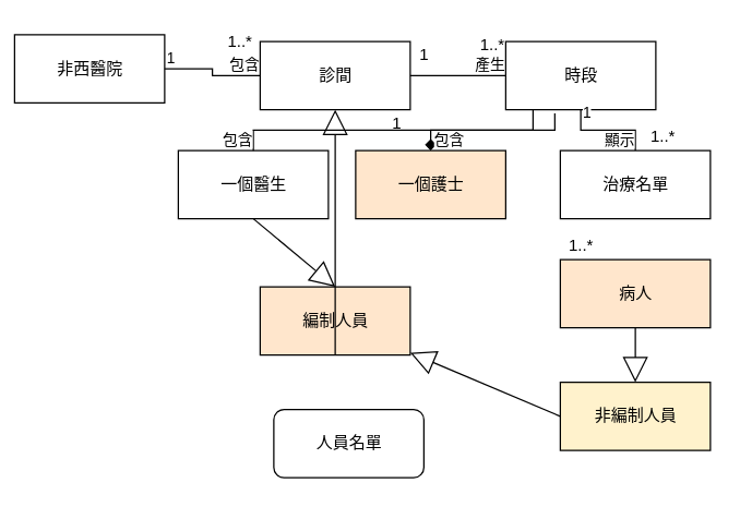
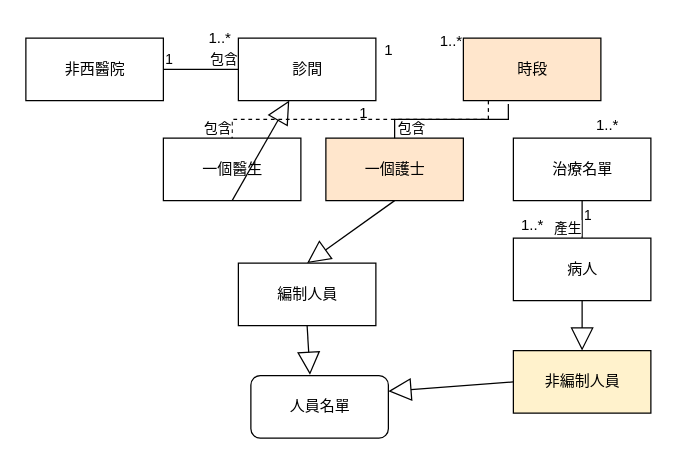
- <mxCell id="2" value="&lt;font style=&quot;vertical-align: inherit&quot;&gt;&lt;font style=&quot;vertical-align: inherit&quot;&gt;非西醫院&lt;/font&gt;&lt;/font&gt;" style="html=1;" vertex="1" parent="1"><mxGeometry x="10" y="25" width="110" height="50" as="geometry" /></mxCell>
+ <mxCell id="2" value="&lt;font style=&quot;vertical-align: inherit&quot;&gt;&lt;font style=&quot;vertical-align: inherit&quot;&gt;非西醫院&lt;/font&gt;&lt;/font&gt;" style="html=1;" vertex="1" parent="1"><mxGeometry x="20" y="30" width="110" height="50" as="geometry" /></mxCell>
- <mxCell id="13" value="" style="endArrow=none;html=1;edgeStyle=orthogonalEdgeStyle;rounded=0;exitX=1;exitY=0.5;exitDx=0;exitDy=0;" edge="1" parent="1" source="6" target="15"><mxGeometry relative="1" as="geometry"><mxPoint x="330" y="60" as="sourcePoint" /><mxPoint x="490" y="60" as="targetPoint" /></mxGeometry></mxCell>
- <mxCell id="14" value="&lt;font style=&quot;vertical-align: inherit&quot;&gt;&lt;font style=&quot;vertical-align: inherit&quot;&gt;產生&lt;/font&gt;&lt;/font&gt;" style="edgeLabel;resizable=0;html=1;align=right;verticalAlign=bottom;" connectable="0" vertex="1" parent="13"><mxGeometry x="1" relative="1" as="geometry" /></mxCell>
- <mxCell id="15" value="&lt;font style=&quot;vertical-align: inherit&quot;&gt;&lt;font style=&quot;vertical-align: inherit&quot;&gt;時段&lt;/font&gt;&lt;/font&gt;" style="html=1;" vertex="1" parent="1"><mxGeometry x="370" y="30" width="110" height="50" as="geometry" /></mxCell>
+ <mxCell id="15" value="&lt;font style=&quot;vertical-align: inherit&quot;&gt;&lt;font style=&quot;vertical-align: inherit&quot;&gt;時段&lt;/font&gt;&lt;/font&gt;" style="html=1;fillColor=#ffe6cc;" vertex="1" parent="1"><mxGeometry x="370" y="30" width="110" height="50" as="geometry" /></mxCell>
- <mxCell id="9" value="" style="endArrow=none;html=1;edgeStyle=orthogonalEdgeStyle;rounded=0;entryX=0.5;entryY=0;entryDx=0;entryDy=0;exitX=0.182;exitY=1;exitDx=0;exitDy=0;exitPerimeter=0;" edge="1" parent="1" source="15" target="8"><mxGeometry relative="1" as="geometry"><mxPoint x="410" y="80" as="sourcePoint" /><mxPoint x="420" y="110" as="targetPoint" /></mxGeometry></mxCell>
+ <mxCell id="9" value="" style="endArrow=none;html=1;edgeStyle=orthogonalEdgeStyle;rounded=0;entryX=0.5;entryY=0;entryDx=0;entryDy=0;exitX=0.182;exitY=1;exitDx=0;exitDy=0;exitPerimeter=0;dashed=1;" edge="1" parent="1" source="15" target="8"><mxGeometry relative="1" as="geometry"><mxPoint x="410" y="80" as="sourcePoint" /><mxPoint x="420" y="110" as="targetPoint" /></mxGeometry></mxCell>
- <mxCell id="18" value="" style="endArrow=none;html=1;edgeStyle=orthogonalEdgeStyle;rounded=0;exitX=0.5;exitY=1;exitDx=0;exitDy=0;" edge="1" parent="1" source="15" target="21"><mxGeometry relative="1" as="geometry"><mxPoint x="430" y="110" as="sourcePoint" /><mxPoint x="590" y="110" as="targetPoint" /></mxGeometry></mxCell>
- <mxCell id="19" value="&lt;font style=&quot;vertical-align: inherit&quot;&gt;&lt;font style=&quot;vertical-align: inherit&quot;&gt;1&lt;/font&gt;&lt;/font&gt;" style="edgeLabel;resizable=0;html=1;align=left;verticalAlign=bottom;" connectable="0" vertex="1" parent="18"><mxGeometry x="-1" relative="1" as="geometry"><mxPoint y="10" as="offset" /></mxGeometry></mxCell>
- <mxCell id="20" value="&lt;font style=&quot;vertical-align: inherit&quot;&gt;&lt;font style=&quot;vertical-align: inherit&quot;&gt;&lt;font style=&quot;vertical-align: inherit&quot;&gt;&lt;font style=&quot;vertical-align: inherit&quot;&gt;顯示&lt;/font&gt;&lt;/font&gt;&lt;/font&gt;&lt;/font&gt;" style="edgeLabel;resizable=0;html=1;align=right;verticalAlign=bottom;" connectable="0" vertex="1" parent="18"><mxGeometry x="1" relative="1" as="geometry" /></mxCell>
- <mxCell id="11" value="" style="endArrow=diamond;html=1;edgeStyle=orthogonalEdgeStyle;rounded=0;exitX=0.327;exitY=1.053;exitDx=0;exitDy=0;exitPerimeter=0;entryX=0.5;entryY=0;entryDx=0;entryDy=0;" edge="1" parent="1" source="15" target="7"><mxGeometry relative="1" as="geometry"><mxPoint x="300" y="100" as="sourcePoint" /><mxPoint x="460" y="100" as="targetPoint" /></mxGeometry></mxCell>
+ <mxCell id="11" value="" style="endArrow=none;html=1;edgeStyle=orthogonalEdgeStyle;rounded=0;exitX=0.327;exitY=1.053;exitDx=0;exitDy=0;exitPerimeter=0;entryX=0.5;entryY=0;entryDx=0;entryDy=0;" edge="1" parent="1" source="15" target="7"><mxGeometry relative="1" as="geometry"><mxPoint x="300" y="100" as="sourcePoint" /><mxPoint x="460" y="100" as="targetPoint" /></mxGeometry></mxCell>
+ <mxCell id="22" value="" style="endArrow=none;html=1;edgeStyle=orthogonalEdgeStyle;rounded=0;exitX=0.5;exitY=1;exitDx=0;exitDy=0;" edge="1" parent="1" source="21" target="25"><mxGeometry relative="1" as="geometry"><mxPoint x="385" y="190" as="sourcePoint" /><mxPoint x="465" y="200" as="targetPoint" /></mxGeometry></mxCell>
+ <mxCell id="23" value="&lt;font style=&quot;vertical-align: inherit&quot;&gt;&lt;font style=&quot;vertical-align: inherit&quot;&gt;1&lt;/font&gt;&lt;/font&gt;" style="edgeLabel;resizable=0;html=1;align=left;verticalAlign=bottom;" connectable="0" vertex="1" parent="22"><mxGeometry x="-1" relative="1" as="geometry"><mxPoint y="20" as="offset" /></mxGeometry></mxCell>
+ <mxCell id="24" value="&lt;font style=&quot;vertical-align: inherit&quot;&gt;&lt;font style=&quot;vertical-align: inherit&quot;&gt;產生&lt;/font&gt;&lt;/font&gt;" style="edgeLabel;resizable=0;html=1;align=right;verticalAlign=bottom;" connectable="0" vertex="1" parent="22"><mxGeometry x="1" relative="1" as="geometry" /></mxCell>
- <mxCell id="36" value="" style="endArrow=block;endSize=16;endFill=0;html=1;rounded=0;exitX=0.5;exitY=1;exitDx=0;exitDy=0;" edge="1" parent="1" source="30" target="6"><mxGeometry width="160" relative="1" as="geometry"><mxPoint x="260" y="210" as="sourcePoint" /><mxPoint x="420" y="210" as="targetPoint" /></mxGeometry></mxCell>
+ <mxCell id="36" value="" style="endArrow=block;endSize=16;endFill=0;html=1;rounded=0;entryX=0.43;entryY=-0.013;entryDx=0;entryDy=0;exitX=0.5;exitY=1;exitDx=0;exitDy=0;entryPerimeter=0;" edge="1" parent="1" source="30" target="35"><mxGeometry width="160" relative="1" as="geometry"><mxPoint x="260" y="210" as="sourcePoint" /><mxPoint x="420" y="210" as="targetPoint" /></mxGeometry></mxCell>
- <mxCell id="32" value="" style="endArrow=block;endSize=16;endFill=0;html=1;rounded=0;exitX=0.5;exitY=1;exitDx=0;exitDy=0;entryX=0.5;entryY=0;entryDx=0;entryDy=0;" edge="1" parent="1" source="8" target="30"><mxGeometry width="160" relative="1" as="geometry"><mxPoint x="260" y="210" as="sourcePoint" /><mxPoint x="420" y="210" as="targetPoint" /></mxGeometry></mxCell>
+ <mxCell id="32" value="" style="endArrow=block;endSize=16;endFill=0;html=1;rounded=0;exitX=0.5;exitY=1;exitDx=0;exitDy=0;" edge="1" parent="1" source="8" target="6"><mxGeometry width="160" relative="1" as="geometry"><mxPoint x="260" y="210" as="sourcePoint" /><mxPoint x="420" y="210" as="targetPoint" /></mxGeometry></mxCell>
+ <mxCell id="33" value="" style="endArrow=block;endSize=16;endFill=0;html=1;rounded=0;exitX=0.5;exitY=1;exitDx=0;exitDy=0;entryX=0.5;entryY=0;entryDx=0;entryDy=0;" edge="1" parent="1" source="7" target="30"><mxGeometry width="160" relative="1" as="geometry"><mxPoint x="260" y="210" as="sourcePoint" /><mxPoint x="420" y="210" as="targetPoint" /></mxGeometry></mxCell>
- <mxCell id="25" value="&lt;font style=&quot;vertical-align: inherit&quot;&gt;&lt;font style=&quot;vertical-align: inherit&quot;&gt;病人&lt;/font&gt;&lt;/font&gt;" style="html=1;fillColor=#ffe6cc;" vertex="1" parent="1"><mxGeometry x="410" y="190" width="110" height="50" as="geometry" /></mxCell>
+ <mxCell id="25" value="&lt;font style=&quot;vertical-align: inherit&quot;&gt;&lt;font style=&quot;vertical-align: inherit&quot;&gt;病人&lt;/font&gt;&lt;/font&gt;" style="html=1;" vertex="1" parent="1"><mxGeometry x="410" y="190" width="110" height="50" as="geometry" /></mxCell>
- <mxCell id="30" value="&lt;font style=&quot;vertical-align: inherit&quot;&gt;&lt;font style=&quot;vertical-align: inherit&quot;&gt;編制人員&lt;/font&gt;&lt;/font&gt;" style="html=1;fillColor=#ffe6cc;" vertex="1" parent="1"><mxGeometry x="190" y="210" width="110" height="50" as="geometry" /></mxCell>
+ <mxCell id="30" value="&lt;font style=&quot;vertical-align: inherit&quot;&gt;&lt;font style=&quot;vertical-align: inherit&quot;&gt;編制人員&lt;/font&gt;&lt;/font&gt;" style="html=1;" vertex="1" parent="1"><mxGeometry x="190" y="210" width="110" height="50" as="geometry" /></mxCell>
- <mxCell id="37" value="" style="endArrow=block;endSize=16;endFill=0;html=1;rounded=0;exitX=0;exitY=0.5;exitDx=0;exitDy=0;" edge="1" parent="1" source="31" target="30"><mxGeometry width="160" relative="1" as="geometry"><mxPoint x="260" y="210" as="sourcePoint" /><mxPoint x="420" y="210" as="targetPoint" /></mxGeometry></mxCell>
+ <mxCell id="37" value="" style="endArrow=block;endSize=16;endFill=0;html=1;rounded=0;exitX=0;exitY=0.5;exitDx=0;exitDy=0;entryX=1;entryY=0.25;entryDx=0;entryDy=0;" edge="1" parent="1" source="31" target="35"><mxGeometry width="160" relative="1" as="geometry"><mxPoint x="260" y="210" as="sourcePoint" /><mxPoint x="420" y="210" as="targetPoint" /></mxGeometry></mxCell>
